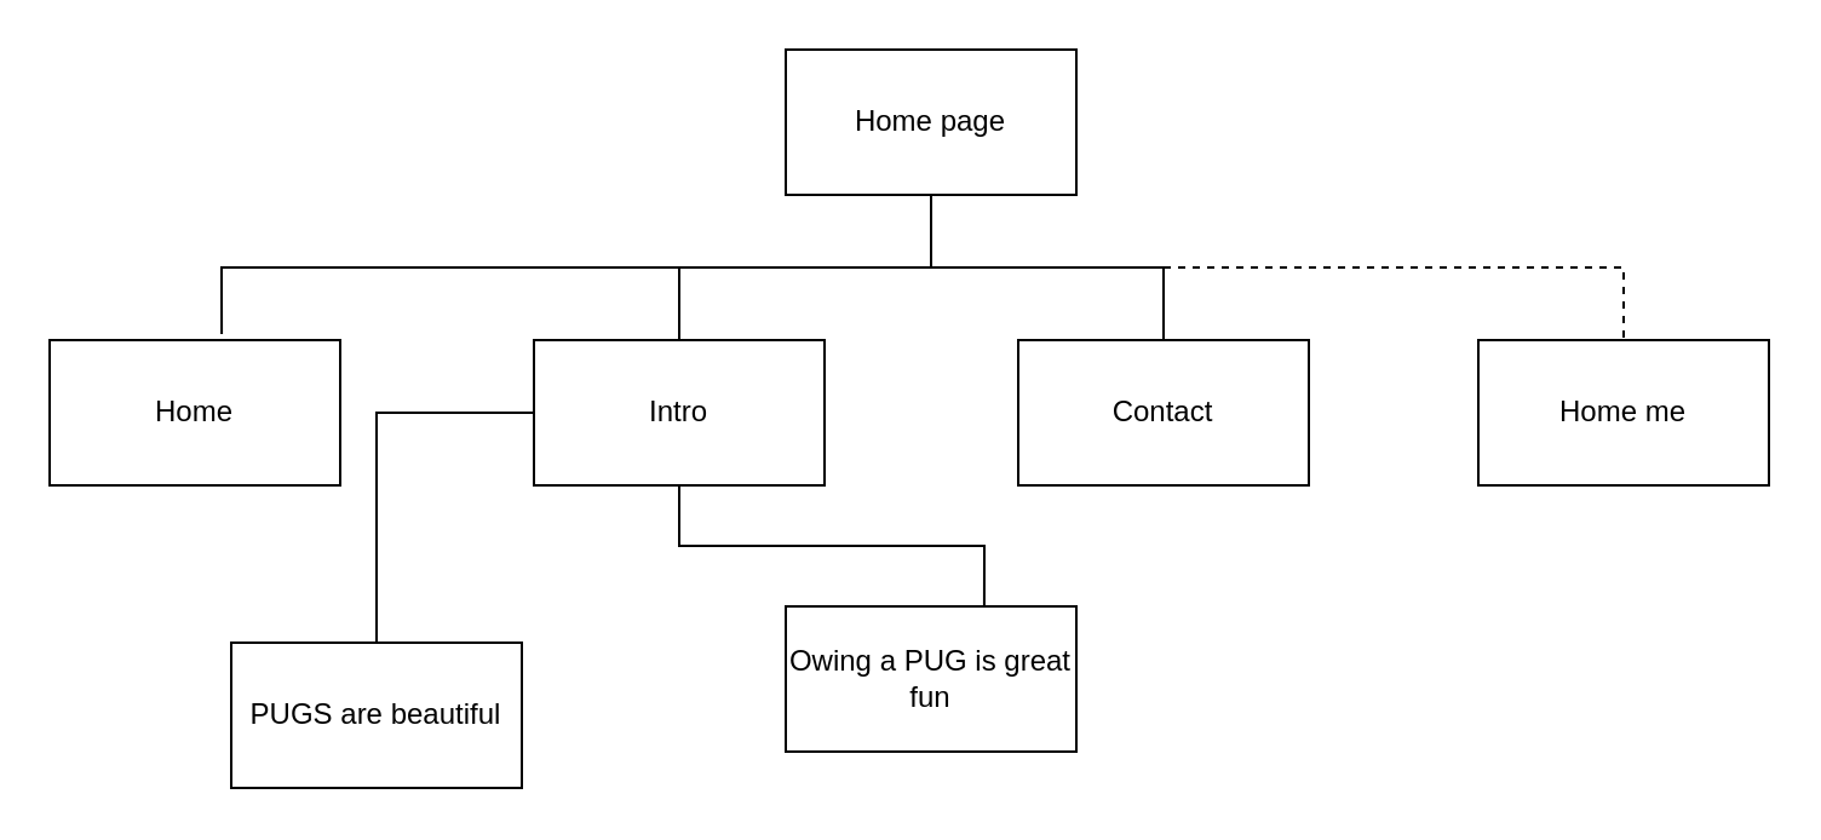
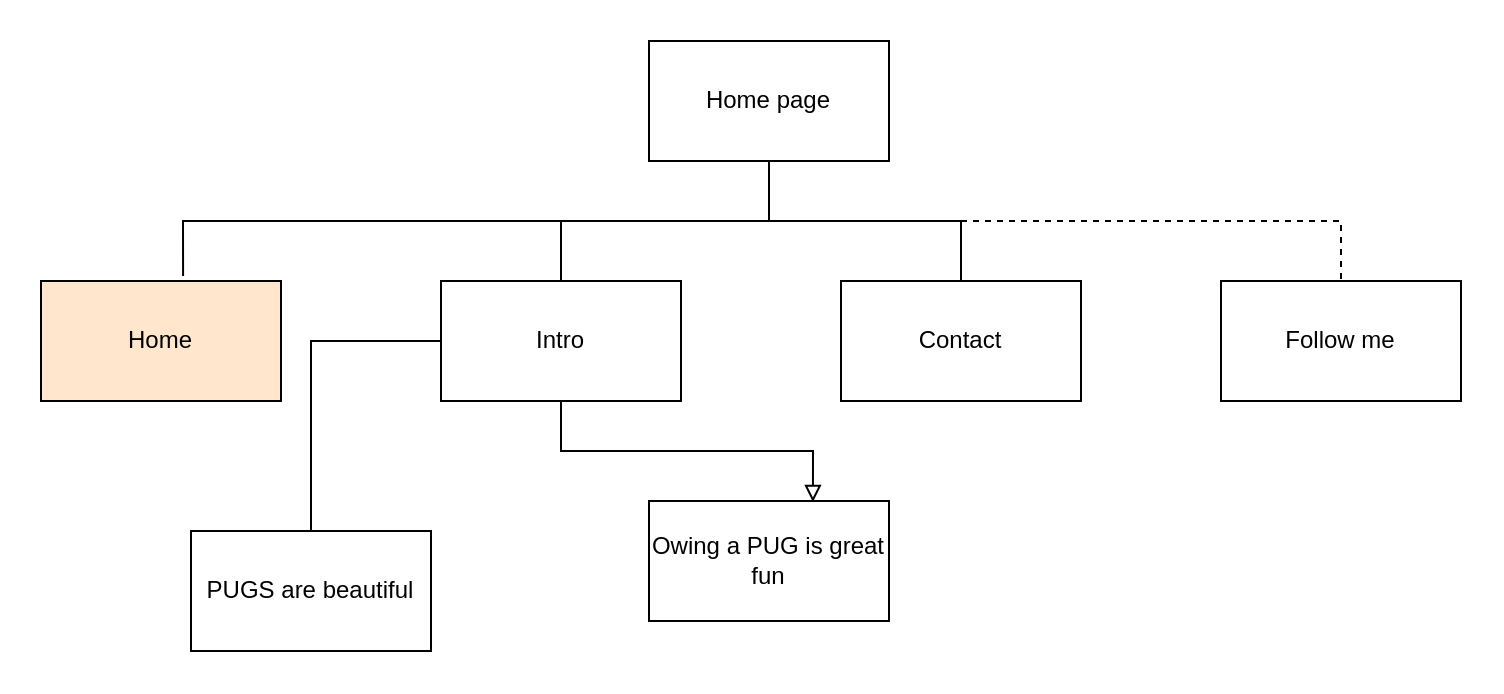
- <mxCell id="14" value="Home" style="rounded=0;whiteSpace=wrap;html=1;" vertex="1" parent="1"><mxGeometry x="20" y="140" width="120" height="60" as="geometry" /></mxCell>
+ <mxCell id="14" value="Home" style="rounded=0;whiteSpace=wrap;html=1;fillColor=#ffe6cc;" vertex="1" parent="1"><mxGeometry x="20" y="140" width="120" height="60" as="geometry" /></mxCell>
- <mxCell id="11" value="Home me" style="rounded=0;whiteSpace=wrap;html=1;" vertex="1" parent="1"><mxGeometry x="610" y="140" width="120" height="60" as="geometry" /></mxCell>
+ <mxCell id="11" value="Follow me" style="rounded=0;whiteSpace=wrap;html=1;" vertex="1" parent="1"><mxGeometry x="610" y="140" width="120" height="60" as="geometry" /></mxCell>
- <mxCell id="3" style="edgeStyle=orthogonalEdgeStyle;rounded=0;orthogonalLoop=1;jettySize=auto;html=1;entryX=0.683;entryY=0.008;entryDx=0;entryDy=0;entryPerimeter=0;endArrow=none;endFill=0;" edge="1" parent="1" source="4" target="13"><mxGeometry relative="1" as="geometry" /></mxCell>
+ <mxCell id="3" style="edgeStyle=orthogonalEdgeStyle;rounded=0;orthogonalLoop=1;jettySize=auto;html=1;entryX=0.683;entryY=0.008;entryDx=0;entryDy=0;entryPerimeter=0;endArrow=block;endFill=0;" edge="1" parent="1" source="4" target="13"><mxGeometry relative="1" as="geometry" /></mxCell>
